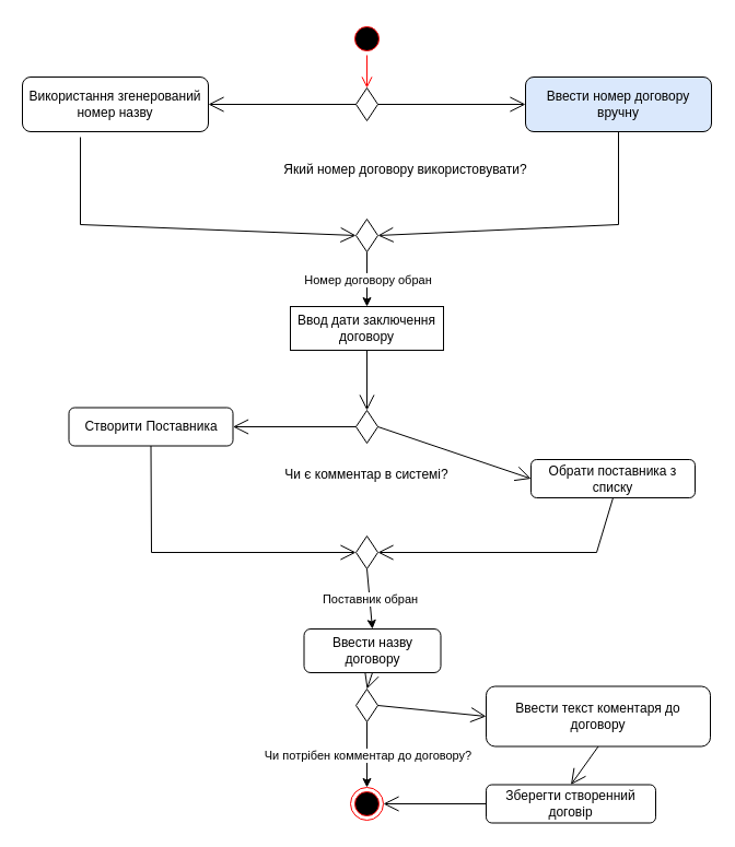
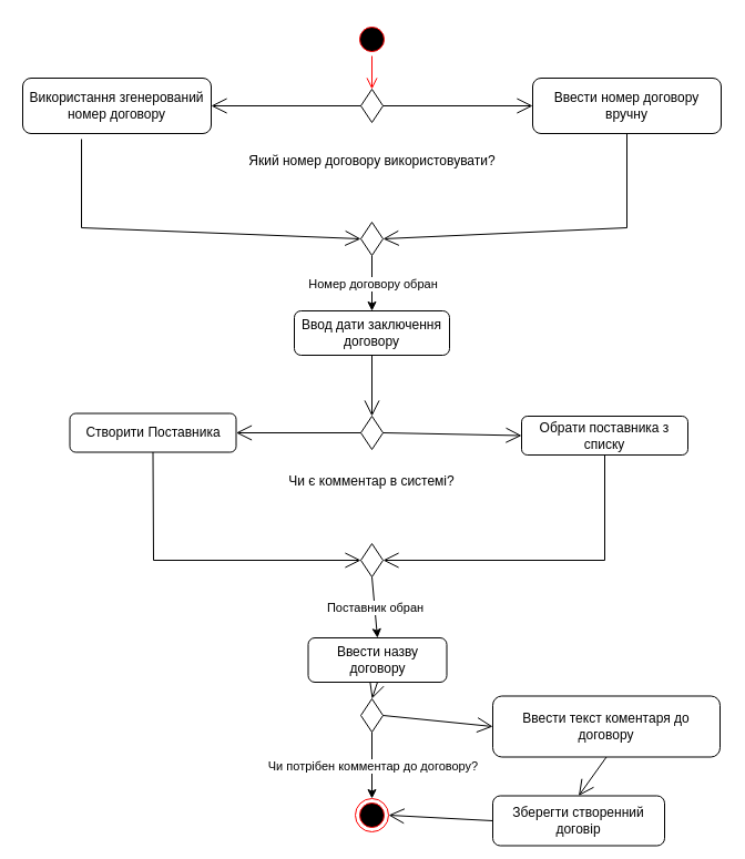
- <mxCell id="5" value="Використання згенерований номер назву" style="rounded=1;whiteSpace=wrap;html=1;" vertex="1" parent="1"><mxGeometry x="20" y="70" width="170" height="50" as="geometry" /></mxCell>
+ <mxCell id="5" value="Використання згенерований номер договору" style="rounded=1;whiteSpace=wrap;html=1;" vertex="1" parent="1"><mxGeometry x="20" y="70" width="170" height="50" as="geometry" /></mxCell>
- <mxCell id="6" value="Ввести номер договору вручну" style="rounded=1;whiteSpace=wrap;html=1;fillColor=#dae8fc;" vertex="1" parent="1"><mxGeometry x="480" y="70" width="170" height="50" as="geometry" /></mxCell>
+ <mxCell id="6" value="Ввести номер договору вручну" style="rounded=1;whiteSpace=wrap;html=1;" vertex="1" parent="1"><mxGeometry x="480" y="70" width="170" height="50" as="geometry" /></mxCell>
- <mxCell id="9" value="Який номер договору використовувати?" style="text;html=1;strokeColor=none;fillColor=none;align=center;verticalAlign=middle;whiteSpace=wrap;rounded=0;" vertex="1" parent="1"><mxGeometry x="247.5" y="130" width="245" height="50" as="geometry" /></mxCell>
+ <mxCell id="9" value="Який номер договору використовувати?" style="text;html=1;strokeColor=none;fillColor=none;align=center;verticalAlign=middle;whiteSpace=wrap;rounded=0;" vertex="1" parent="1"><mxGeometry x="212.5" y="120" width="245" height="50" as="geometry" /></mxCell>
- <mxCell id="15" value="Ввод дати заключення договору" style="whiteSpace=wrap;html=1;rounded=0;" vertex="1" parent="1"><mxGeometry x="265" y="280" width="140" height="40" as="geometry" /></mxCell>
+ <mxCell id="15" value="Ввод дати заключення договору" style="rounded=1;whiteSpace=wrap;html=1;" vertex="1" parent="1"><mxGeometry x="265" y="280" width="140" height="40" as="geometry" /></mxCell>
- <mxCell id="20" value="Обрати поставника з списку" style="rounded=1;whiteSpace=wrap;html=1;" vertex="1" parent="1"><mxGeometry x="485" y="420" width="150" height="35" as="geometry" /></mxCell>
+ <mxCell id="20" value="Обрати поставника з списку" style="rounded=1;whiteSpace=wrap;html=1;" vertex="1" parent="1"><mxGeometry x="470" y="375" width="150" height="35" as="geometry" /></mxCell>
- <mxCell id="33" value="Зберегти створенний договір" style="rounded=1;whiteSpace=wrap;html=1;" vertex="1" parent="1"><mxGeometry x="444" y="717.5" width="155" height="35" as="geometry" /></mxCell>
+ <mxCell id="33" value="Зберегти створенний договір" style="rounded=1;whiteSpace=wrap;html=1;" vertex="1" parent="1"><mxGeometry x="444" y="717.5" width="155" height="45" as="geometry" /></mxCell>
